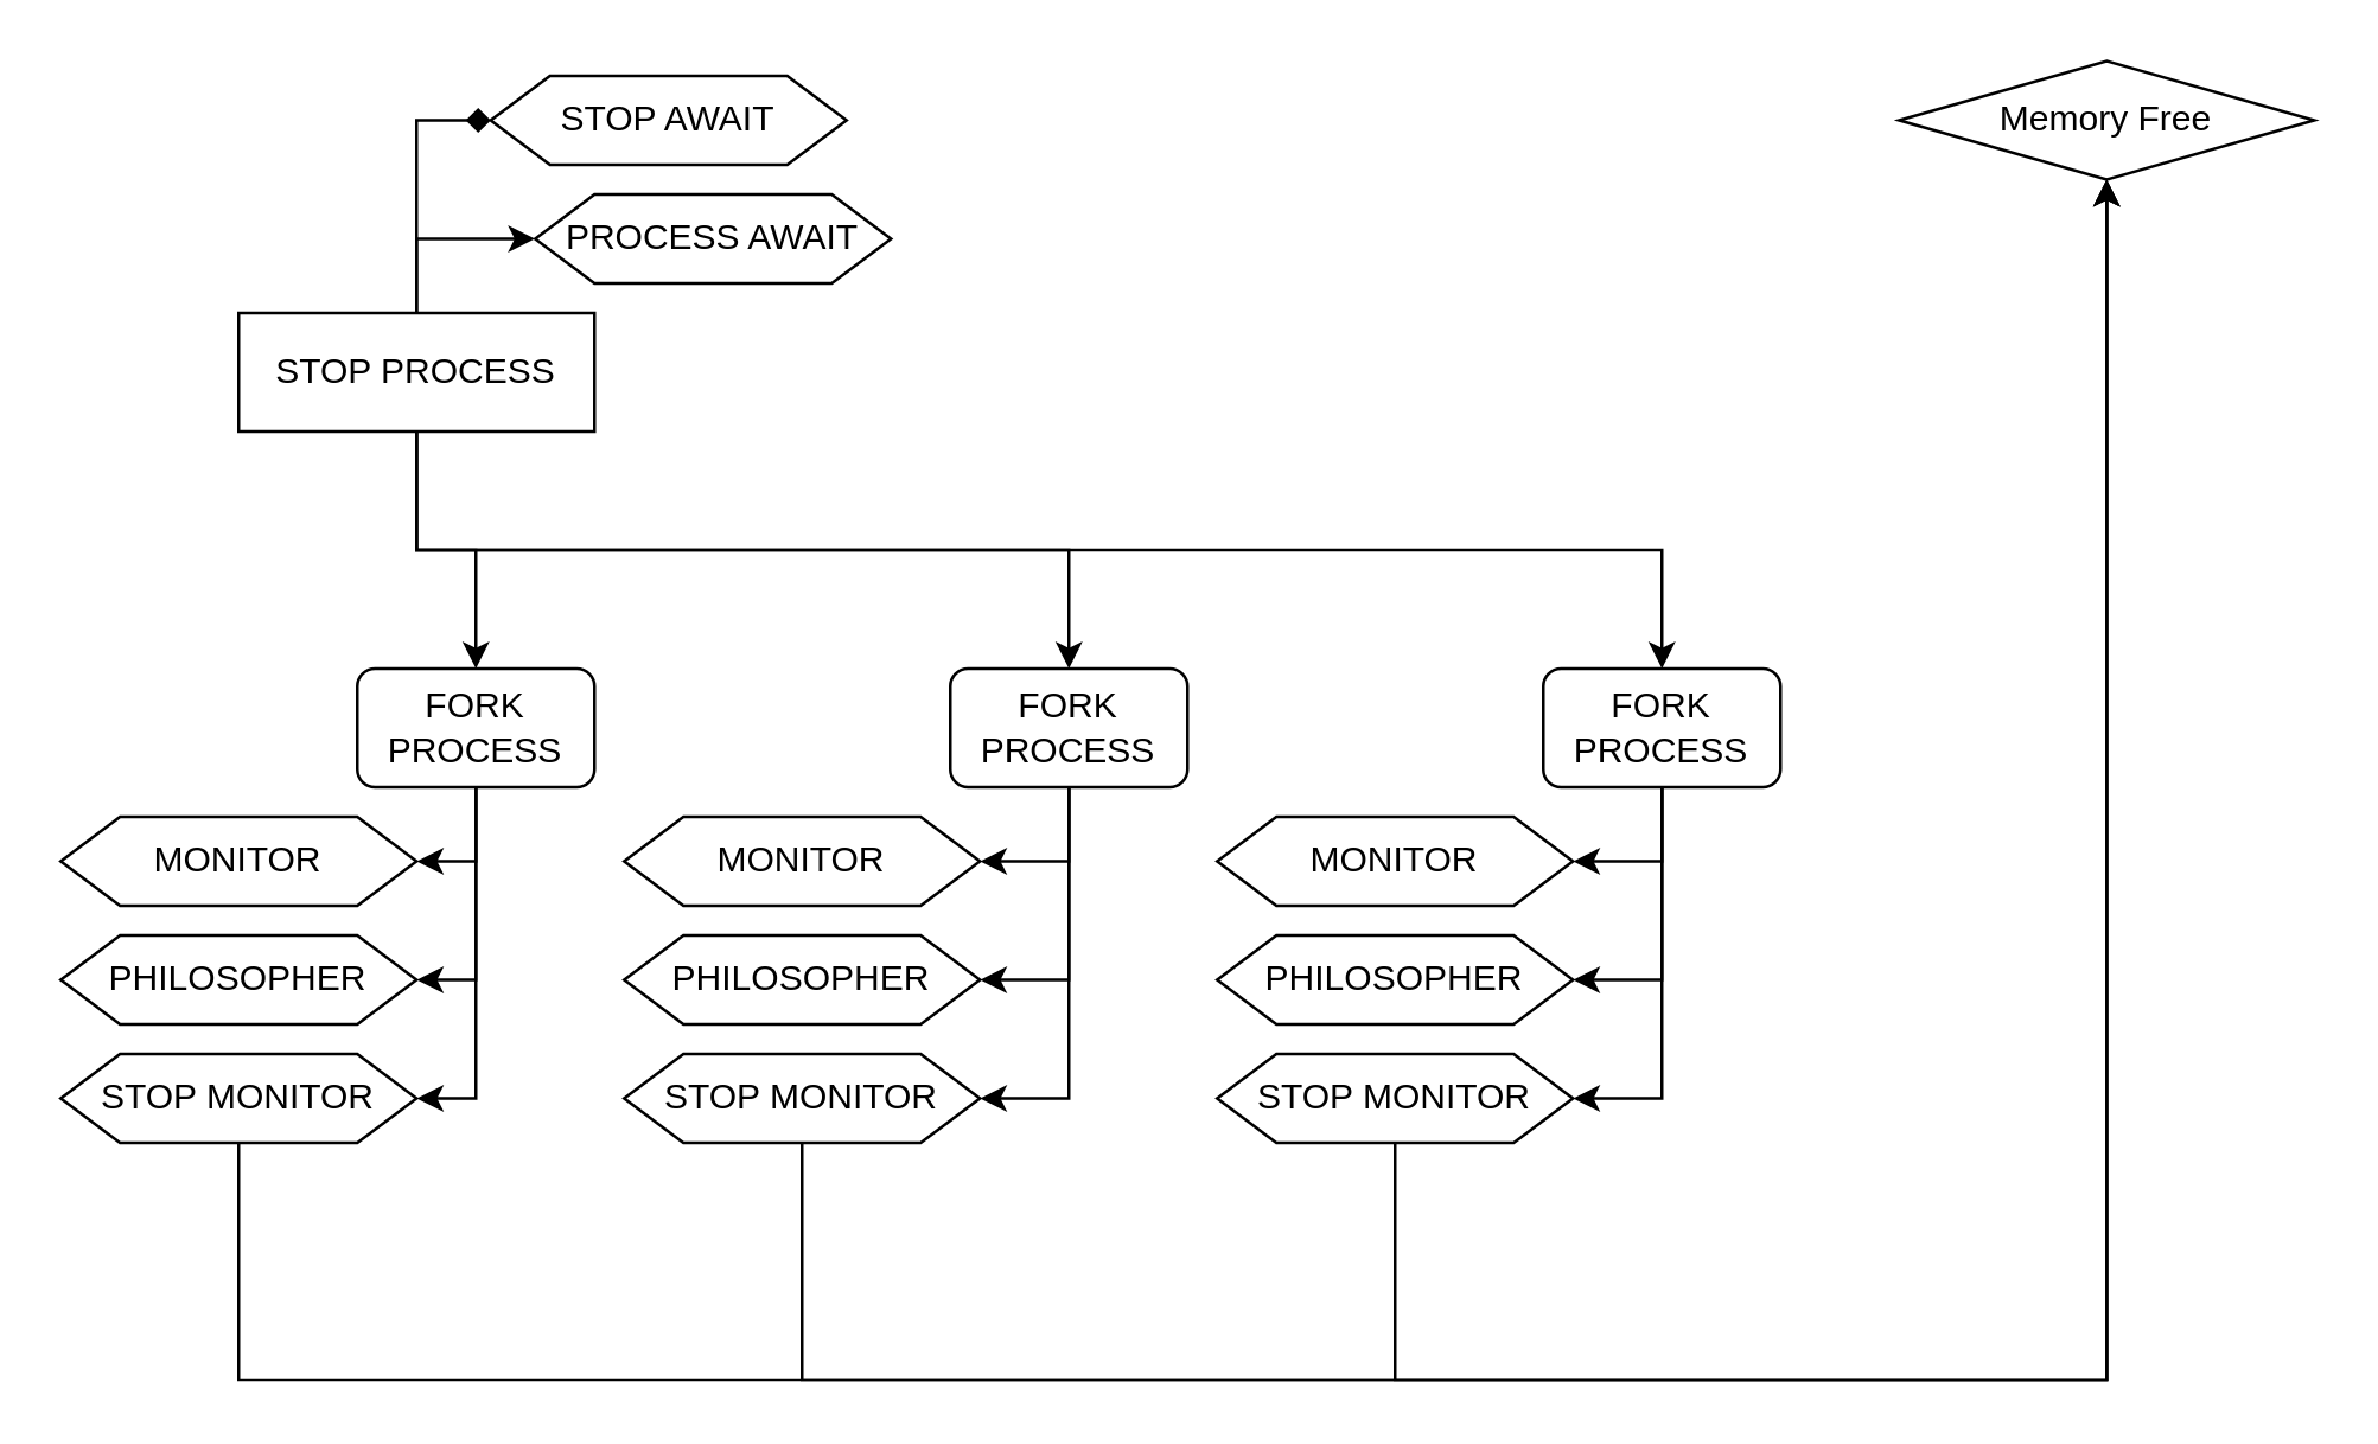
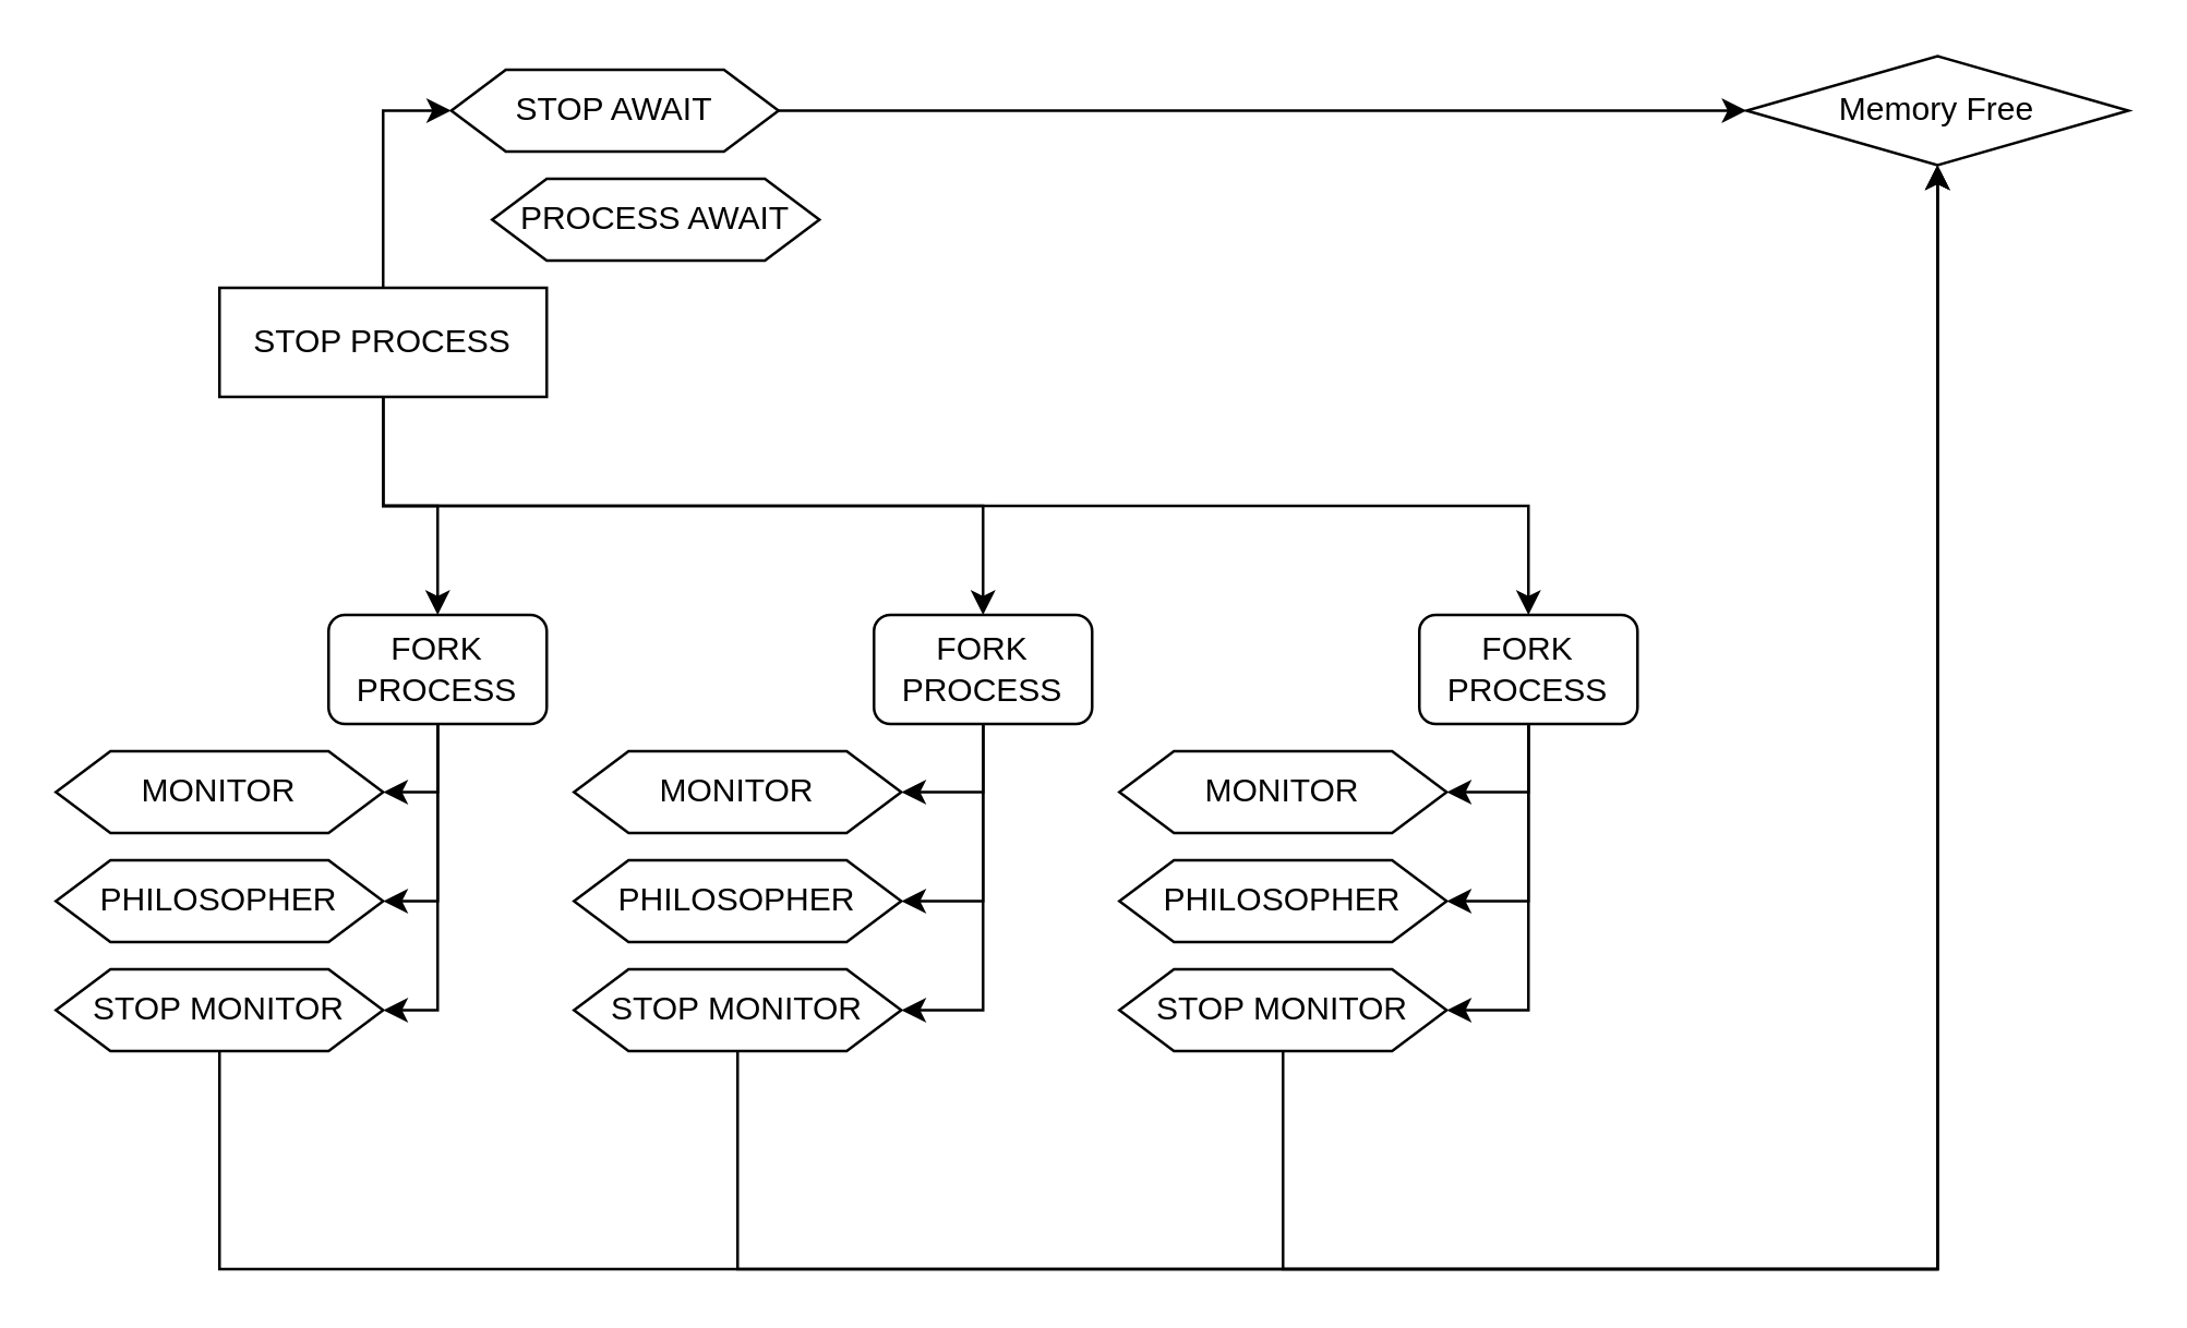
- <mxCell id="6" style="edgeStyle=orthogonalEdgeStyle;rounded=0;orthogonalLoop=1;jettySize=auto;html=1;exitX=0.5;exitY=0;exitDx=0;exitDy=0;entryX=0;entryY=0.5;entryDx=0;entryDy=0;endArrow=diamond;" parent="1" source="7" target="34" edge="1"><mxGeometry relative="1" as="geometry" /></mxCell>
+ <mxCell id="6" style="edgeStyle=orthogonalEdgeStyle;rounded=0;orthogonalLoop=1;jettySize=auto;html=1;exitX=0.5;exitY=0;exitDx=0;exitDy=0;entryX=0;entryY=0.5;entryDx=0;entryDy=0;" parent="1" source="7" target="34" edge="1"><mxGeometry relative="1" as="geometry" /></mxCell>
+ <mxCell id="33" style="edgeStyle=orthogonalEdgeStyle;rounded=0;orthogonalLoop=1;jettySize=auto;html=1;entryX=0;entryY=0.5;entryDx=0;entryDy=0;" parent="1" source="34" target="35" edge="1"><mxGeometry relative="1" as="geometry" /></mxCell>
- <mxCell id="5" style="edgeStyle=orthogonalEdgeStyle;rounded=0;orthogonalLoop=1;jettySize=auto;html=1;entryX=0;entryY=0.5;entryDx=0;entryDy=0;" parent="1" source="7" target="32" edge="1"><mxGeometry relative="1" as="geometry" /></mxCell>
